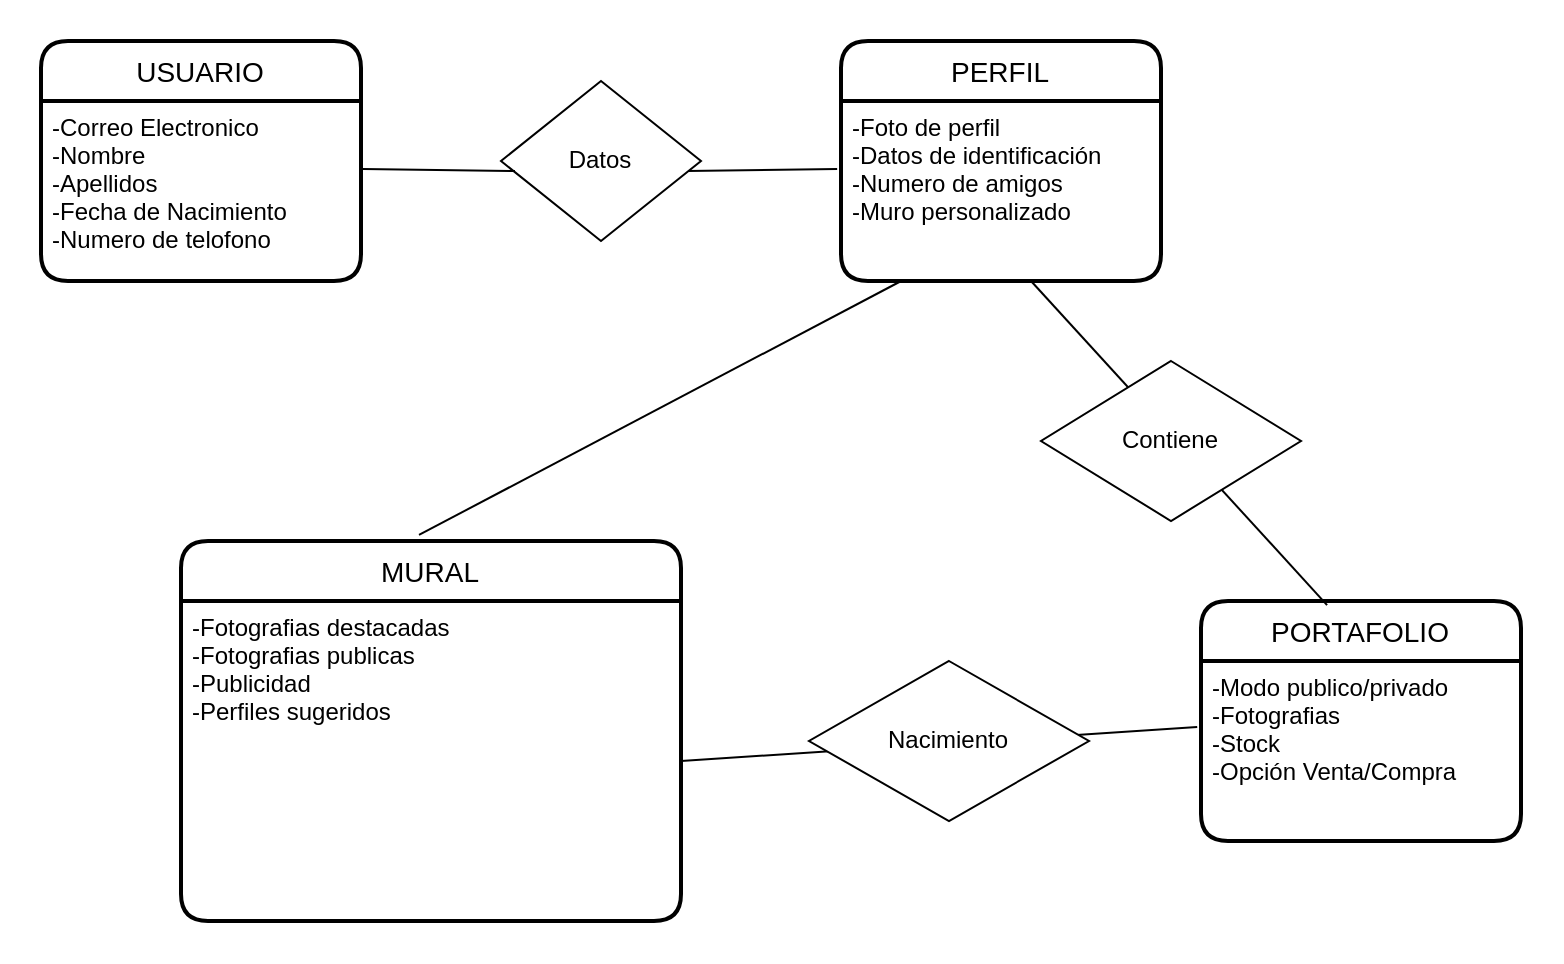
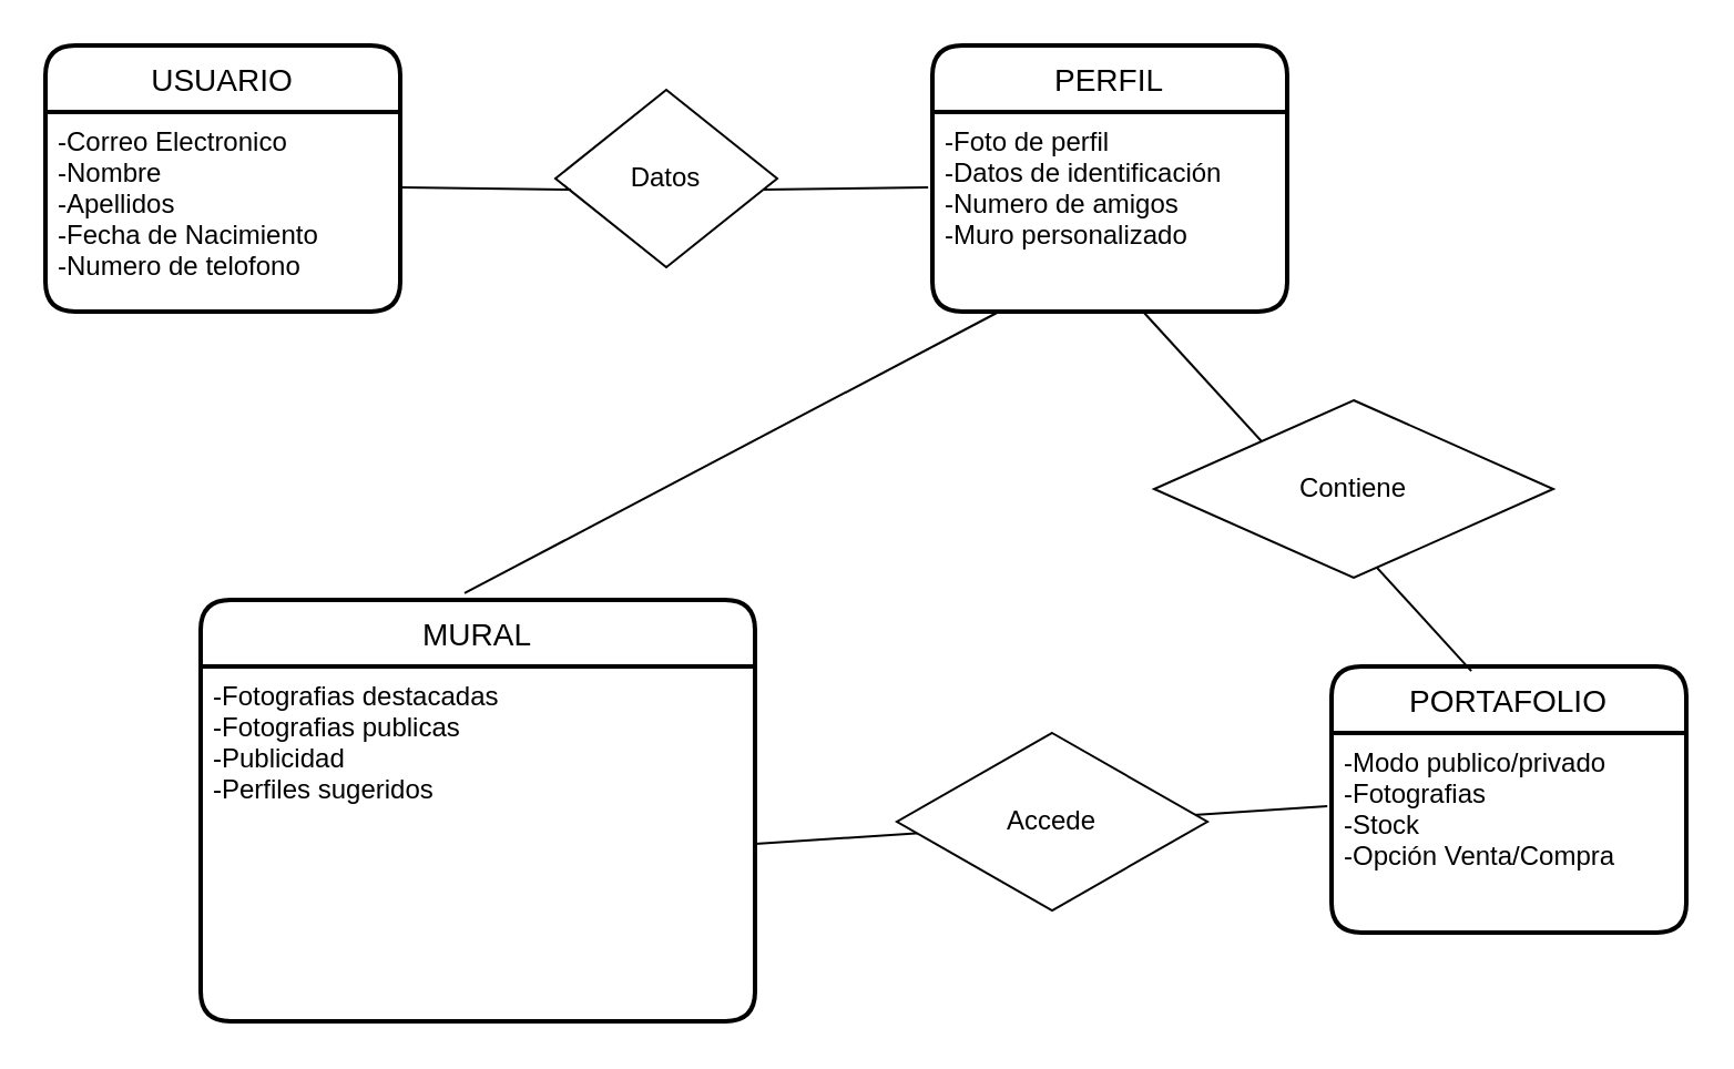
- <mxCell id="16" value="Contiene" style="rhombus;whiteSpace=wrap;html=1;" vertex="1" parent="1"><mxGeometry x="520" y="180" width="130" height="80" as="geometry" /></mxCell>
+ <mxCell id="16" value="Contiene" style="rhombus;whiteSpace=wrap;html=1;" vertex="1" parent="1"><mxGeometry x="520" y="180" width="180" height="80" as="geometry" /></mxCell>
- <mxCell id="17" value="Nacimiento" style="rhombus;whiteSpace=wrap;html=1;" vertex="1" parent="1"><mxGeometry x="404" y="330" width="140" height="80" as="geometry" /></mxCell>
+ <mxCell id="17" value="Accede" style="rhombus;whiteSpace=wrap;html=1;" vertex="1" parent="1"><mxGeometry x="404" y="330" width="140" height="80" as="geometry" /></mxCell>
